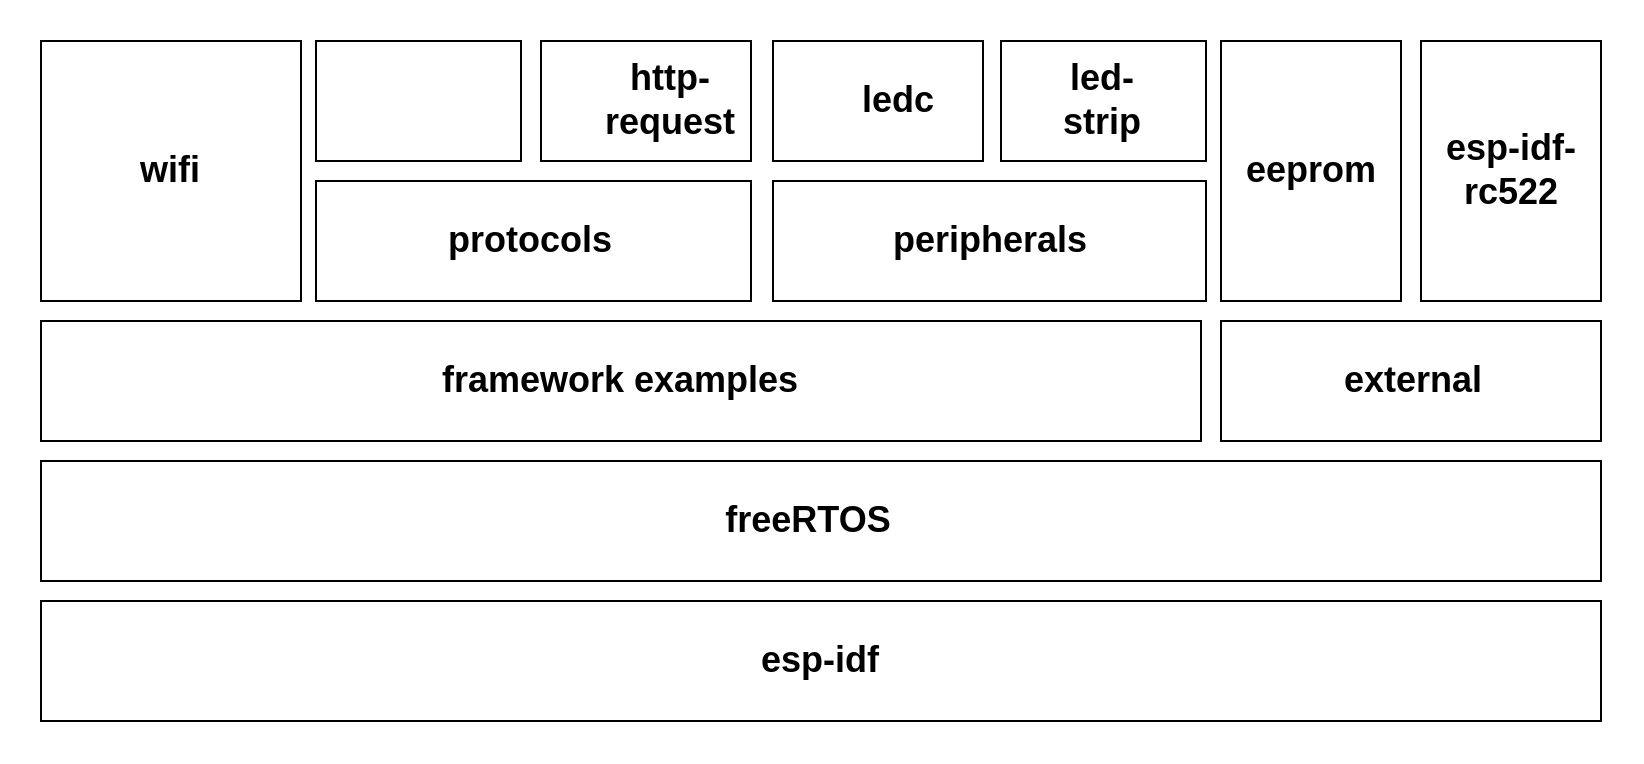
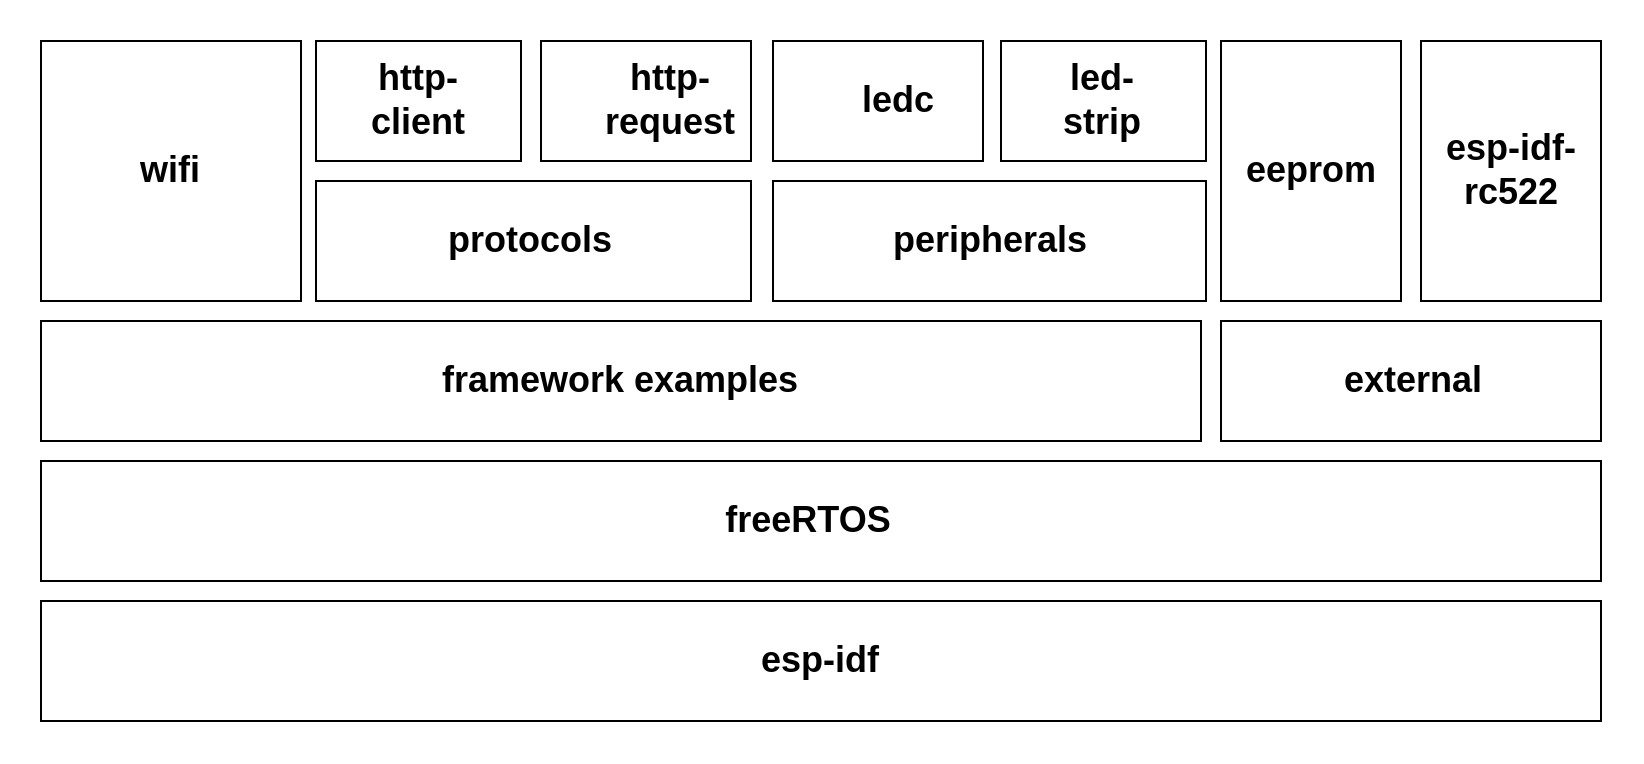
+ <mxCell id="21" value="http-client" style="text;html=1;strokeColor=none;fillColor=none;align=center;verticalAlign=middle;whiteSpace=wrap;rounded=0;fontStyle=1;fontSize=18;" vertex="1" parent="1"><mxGeometry x="173.75" y="35" width="70" height="30" as="geometry" /></mxCell>
